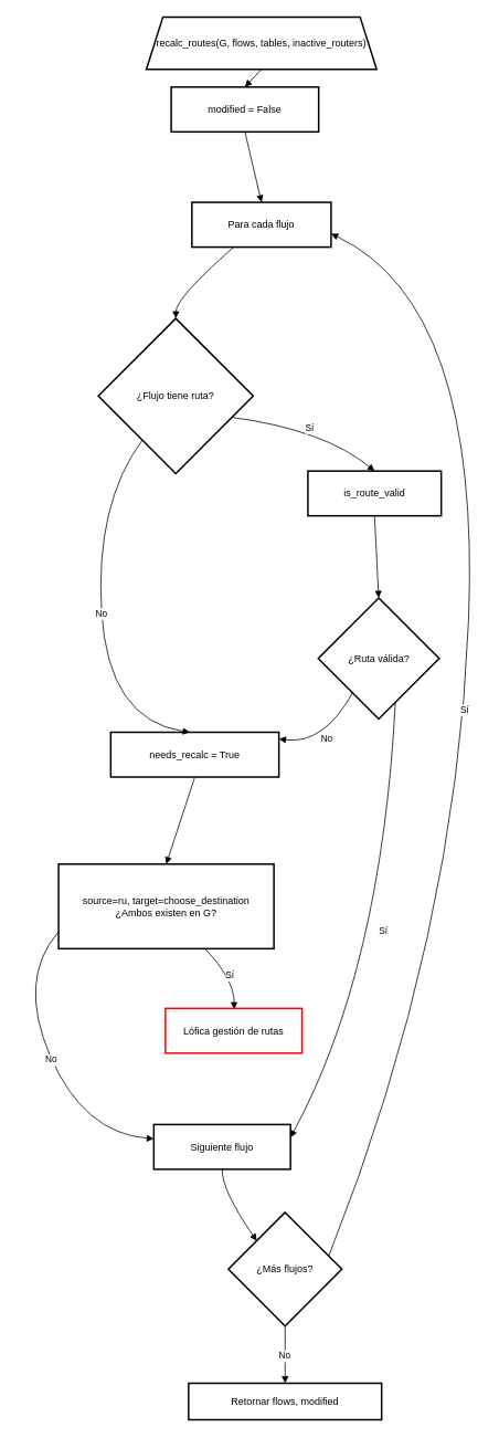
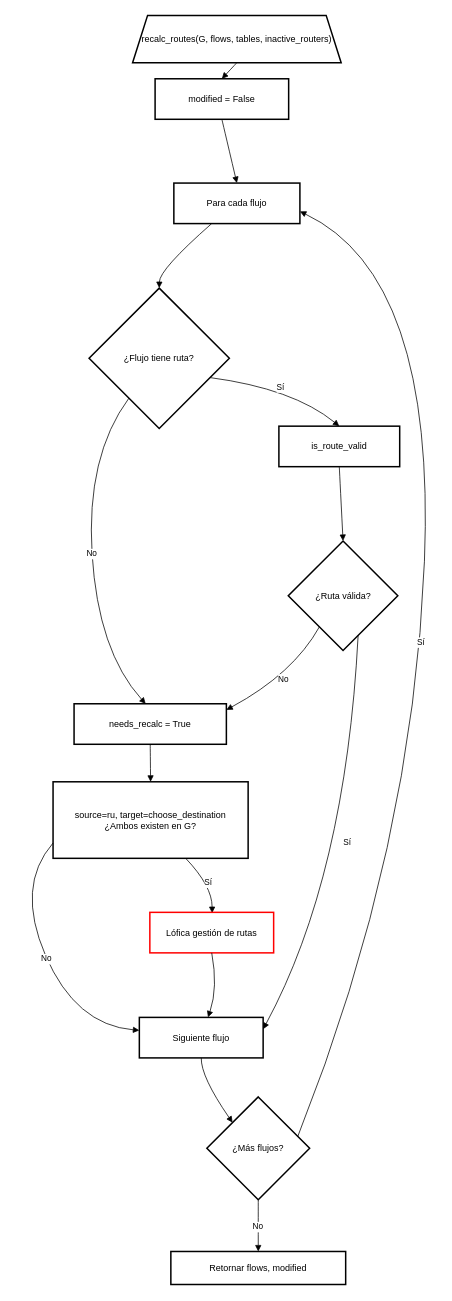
- <mxCell id="5" value="needs_recalc = True" style="whiteSpace=wrap;strokeWidth=2;" vertex="1" parent="1"><mxGeometry x="133" y="882.5" width="203" height="54" as="geometry" /></mxCell>
+ <mxCell id="5" value="needs_recalc = True" style="whiteSpace=wrap;strokeWidth=2;" vertex="1" parent="1"><mxGeometry x="98" y="937.5" width="203" height="54" as="geometry" /></mxCell>
+ <mxCell id="26" value="" style="curved=1;startArrow=none;endArrow=block;exitX=0.5;exitY=1;rounded=0;exitDx=0;exitDy=0;" edge="1" parent="1" source="25" target="8"><mxGeometry relative="1" as="geometry"><Array as="points"><mxPoint x="290" y="1315.5" /></Array><mxPoint x="220" y="1015.5" as="sourcePoint" /><mxPoint x="220" y="1065.5" as="targetPoint" /></mxGeometry></mxCell>
